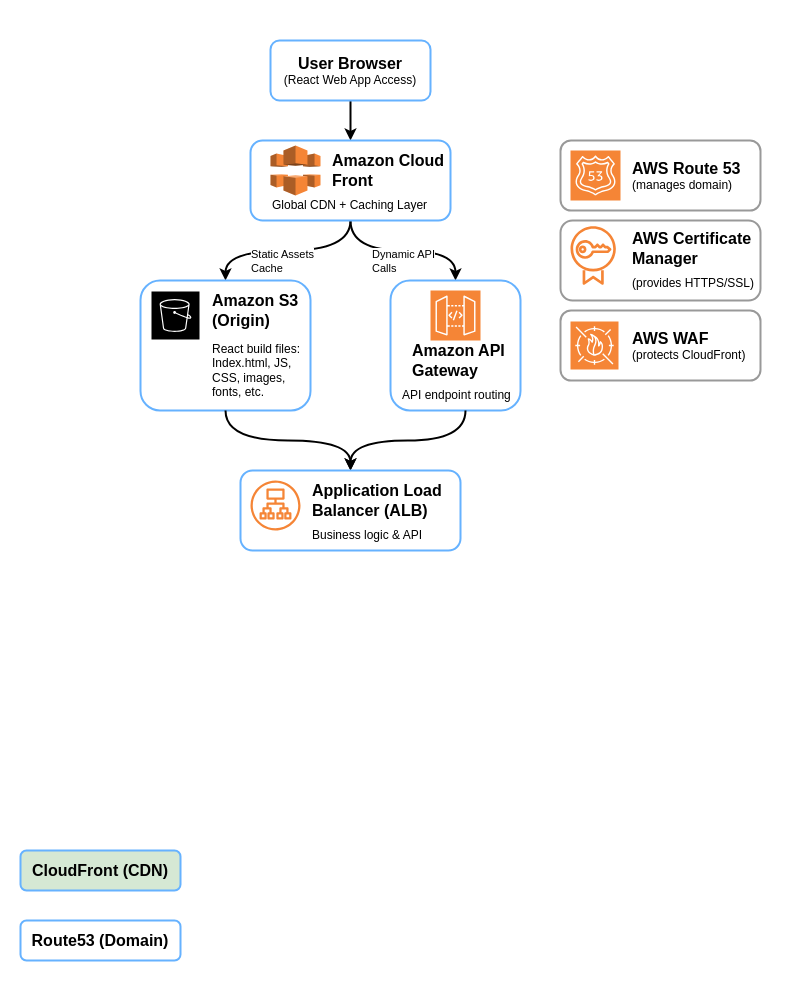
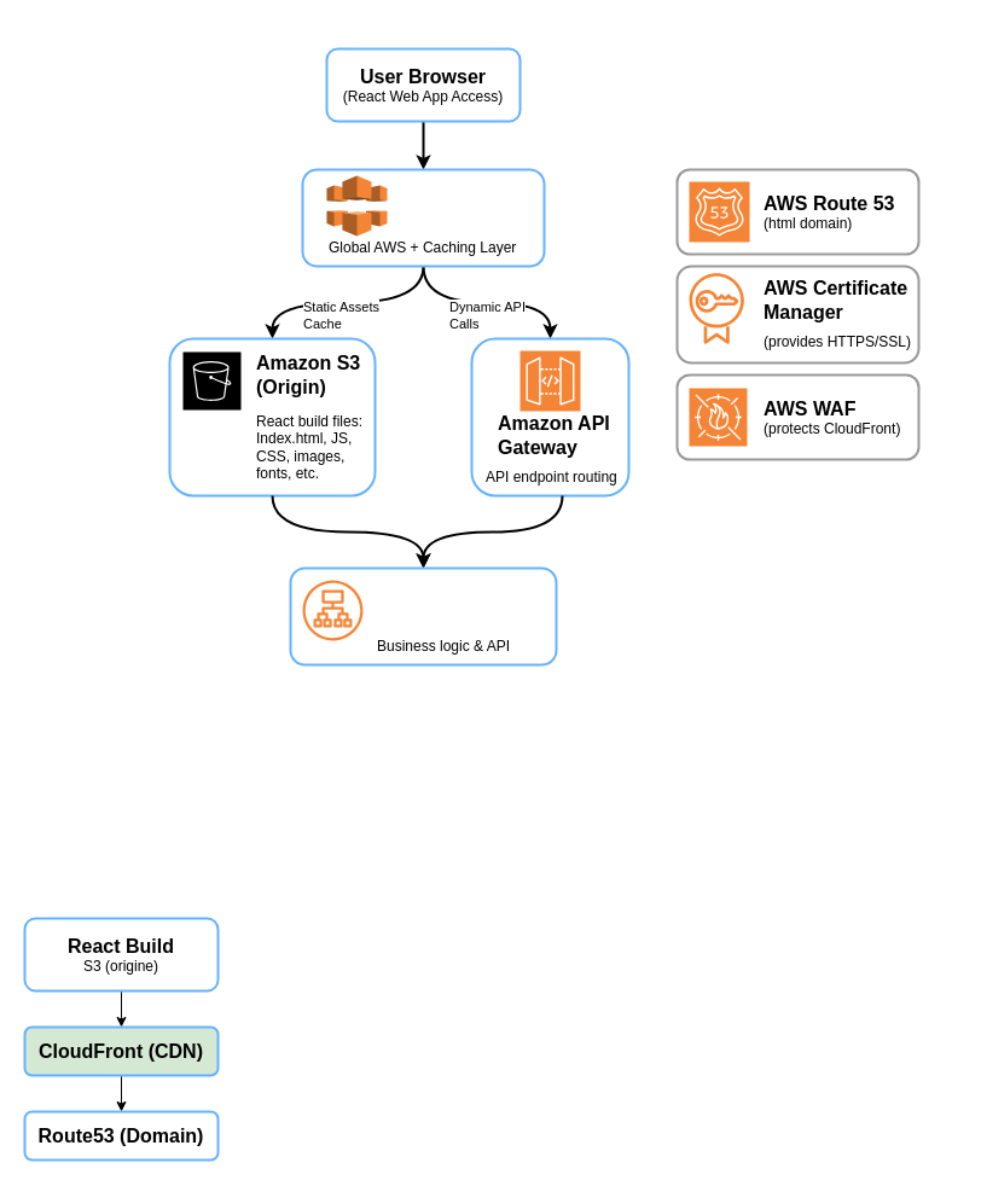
- <mxCell id="43" value="&lt;b style=&quot;&quot;&gt;&lt;font style=&quot;font-size: 16px;&quot;&gt;Amazon Cloud&lt;/font&gt;&lt;/b&gt;&lt;div style=&quot;&quot;&gt;&lt;b&gt;&lt;font style=&quot;font-size: 16px;&quot;&gt;Front&lt;/font&gt;&lt;/b&gt;&lt;/div&gt;" style="text;html=1;align=left;verticalAlign=middle;whiteSpace=wrap;rounded=0;" vertex="1" parent="41"><mxGeometry x="80" y="10" width="120" height="40" as="geometry" /></mxCell>
- <mxCell id="29" value="(manages domain)" style="text;html=1;align=left;verticalAlign=middle;whiteSpace=wrap;rounded=0;" vertex="1" parent="26"><mxGeometry x="70" y="30" width="130" height="30" as="geometry" /></mxCell>
+ <mxCell id="29" value="(html domain)" style="text;html=1;align=left;verticalAlign=middle;whiteSpace=wrap;rounded=0;" vertex="1" parent="26"><mxGeometry x="70" y="30" width="130" height="30" as="geometry" /></mxCell>
- <mxCell id="45" value="Global CDN + Caching Layer" style="text;html=1;align=left;verticalAlign=middle;whiteSpace=wrap;rounded=0;" vertex="1" parent="41"><mxGeometry x="20" y="50" width="160" height="30" as="geometry" /></mxCell>
+ <mxCell id="45" value="Global AWS + Caching Layer" style="text;html=1;align=left;verticalAlign=middle;whiteSpace=wrap;rounded=0;" vertex="1" parent="41"><mxGeometry x="20" y="50" width="160" height="30" as="geometry" /></mxCell>
- <mxCell id="23" value="&lt;span style=&quot;font-size: 16px;&quot;&gt;&lt;b&gt;Application Load&lt;/b&gt;&lt;/span&gt;&lt;div&gt;&lt;span style=&quot;font-size: 16px;&quot;&gt;&lt;b&gt;Balancer (ALB)&lt;/b&gt;&lt;/span&gt;&lt;/div&gt;" style="text;html=1;align=left;verticalAlign=middle;whiteSpace=wrap;rounded=0;" vertex="1" parent="21"><mxGeometry x="70" y="10" width="140" height="40" as="geometry" /></mxCell>
+ <mxCell id="47" value="&lt;span style=&quot;font-size: 16px;&quot;&gt;&lt;b&gt;React Build&lt;/b&gt;&lt;/span&gt;&lt;div&gt;&lt;font style=&quot;&quot;&gt;S3 (origine)&lt;/font&gt;&lt;/div&gt;" style="rounded=1;whiteSpace=wrap;html=1;strokeColor=#66B2FF;strokeWidth=2;" vertex="1" parent="1"><mxGeometry x="20" y="760" width="160" height="60" as="geometry" /></mxCell>
+ <mxCell id="46" style="edgeStyle=orthogonalEdgeStyle;rounded=0;orthogonalLoop=1;jettySize=auto;html=1;exitX=0.5;exitY=1;exitDx=0;exitDy=0;entryX=0.5;entryY=0;entryDx=0;entryDy=0;" edge="1" parent="1" source="47" target="49"><mxGeometry relative="1" as="geometry" /></mxCell>
+ <mxCell id="48" style="edgeStyle=orthogonalEdgeStyle;rounded=0;orthogonalLoop=1;jettySize=auto;html=1;exitX=0.5;exitY=1;exitDx=0;exitDy=0;entryX=0.5;entryY=0;entryDx=0;entryDy=0;" edge="1" parent="1" source="49" target="50"><mxGeometry relative="1" as="geometry" /></mxCell>
